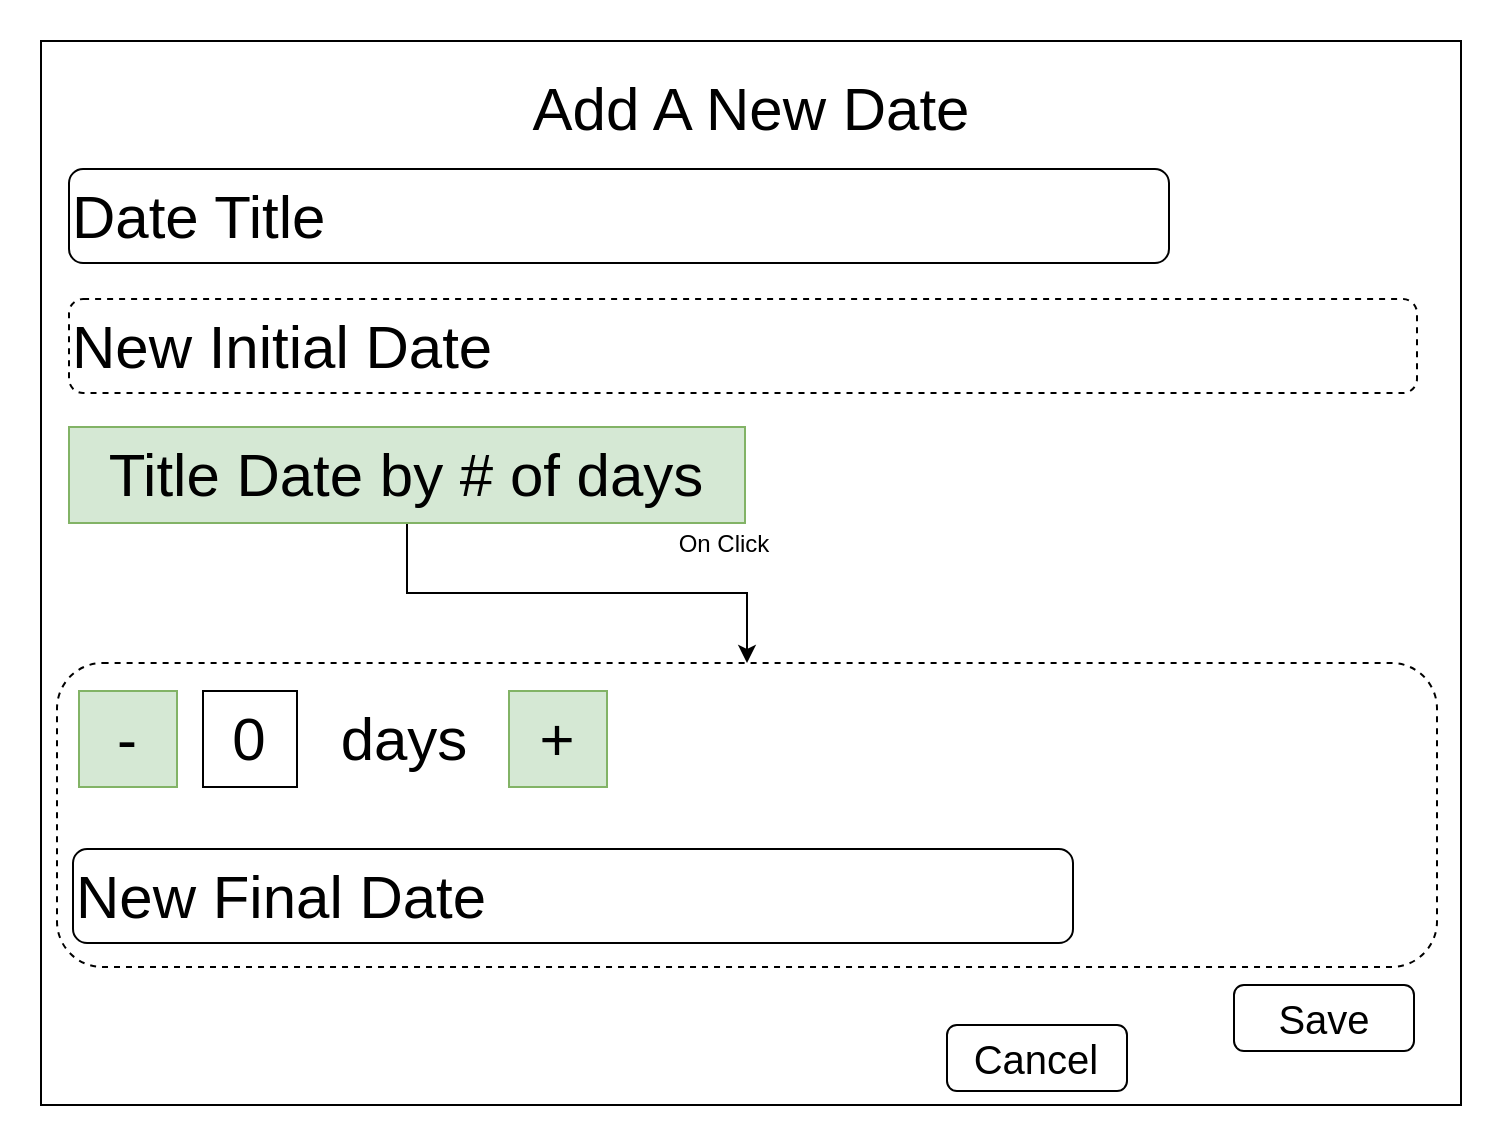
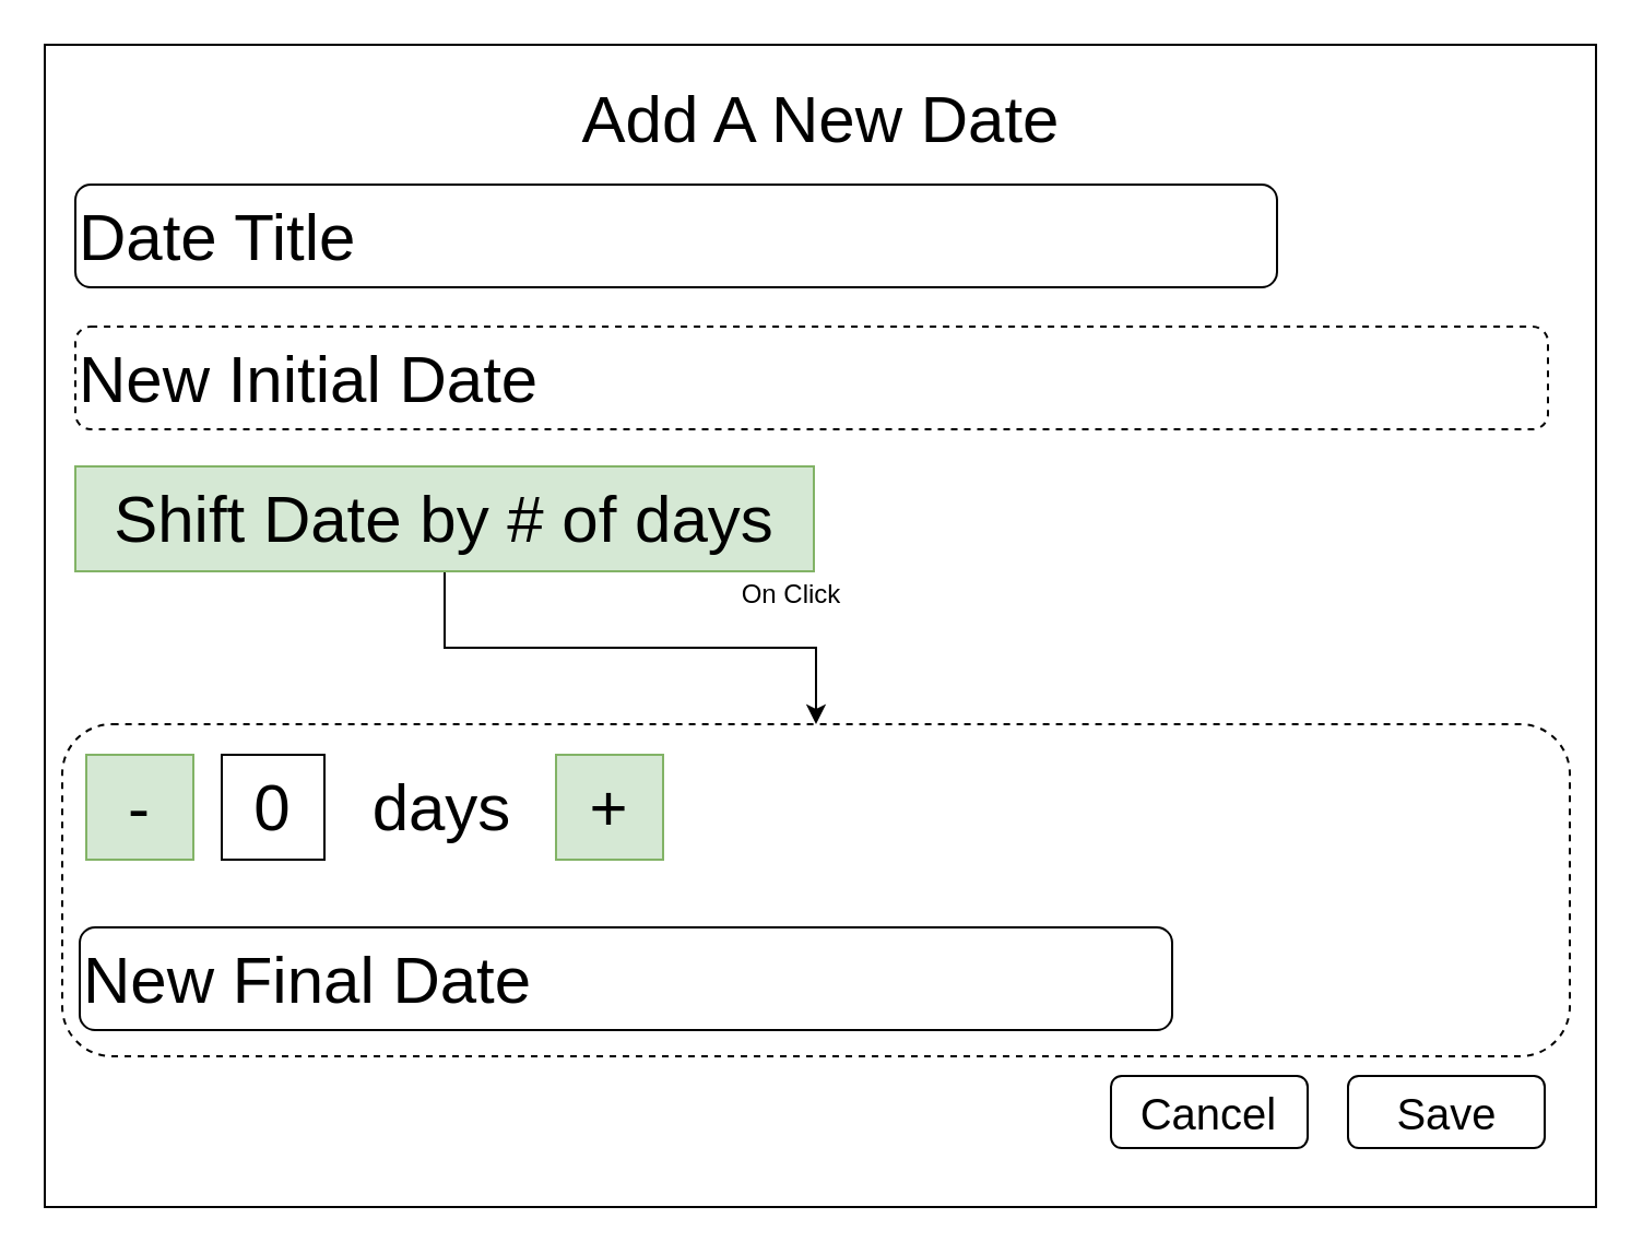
- <mxCell id="14" value="Title Date by # of days" style="text;html=1;align=center;verticalAlign=middle;whiteSpace=wrap;rounded=0;fontSize=30;fillColor=#d5e8d4;strokeColor=#82b366;" vertex="1" parent="1"><mxGeometry x="34" y="213" width="338" height="48" as="geometry" /></mxCell>
+ <mxCell id="14" value="Shift Date by # of days" style="text;html=1;align=center;verticalAlign=middle;whiteSpace=wrap;rounded=0;fontSize=30;fillColor=#d5e8d4;strokeColor=#82b366;" vertex="1" parent="1"><mxGeometry x="34" y="213" width="338" height="48" as="geometry" /></mxCell>
- <mxCell id="6" value="Cancel" style="rounded=1;whiteSpace=wrap;html=1;fontSize=20;" vertex="1" parent="1"><mxGeometry x="473" y="512" width="90" height="33" as="geometry" /></mxCell>
+ <mxCell id="6" value="Cancel" style="rounded=1;whiteSpace=wrap;html=1;fontSize=20;" vertex="1" parent="1"><mxGeometry x="508" y="492" width="90" height="33" as="geometry" /></mxCell>
